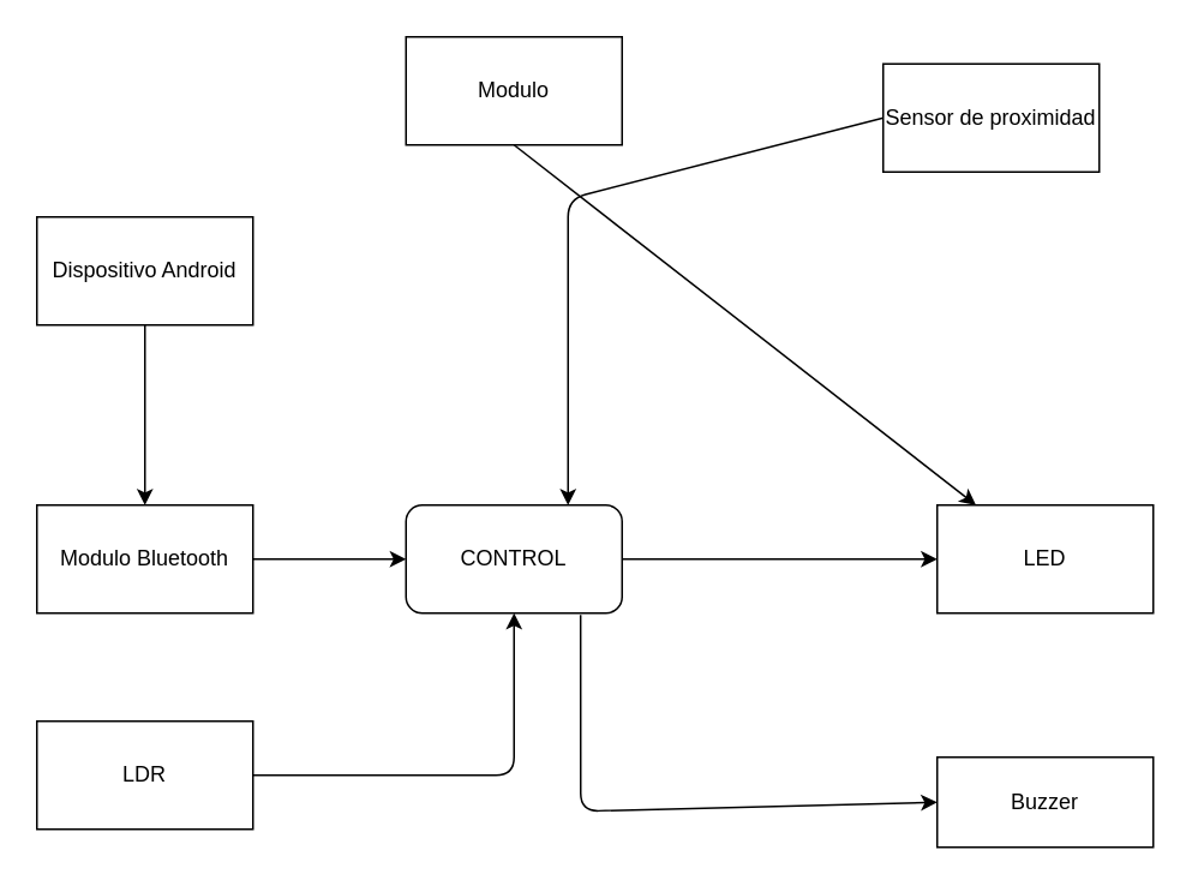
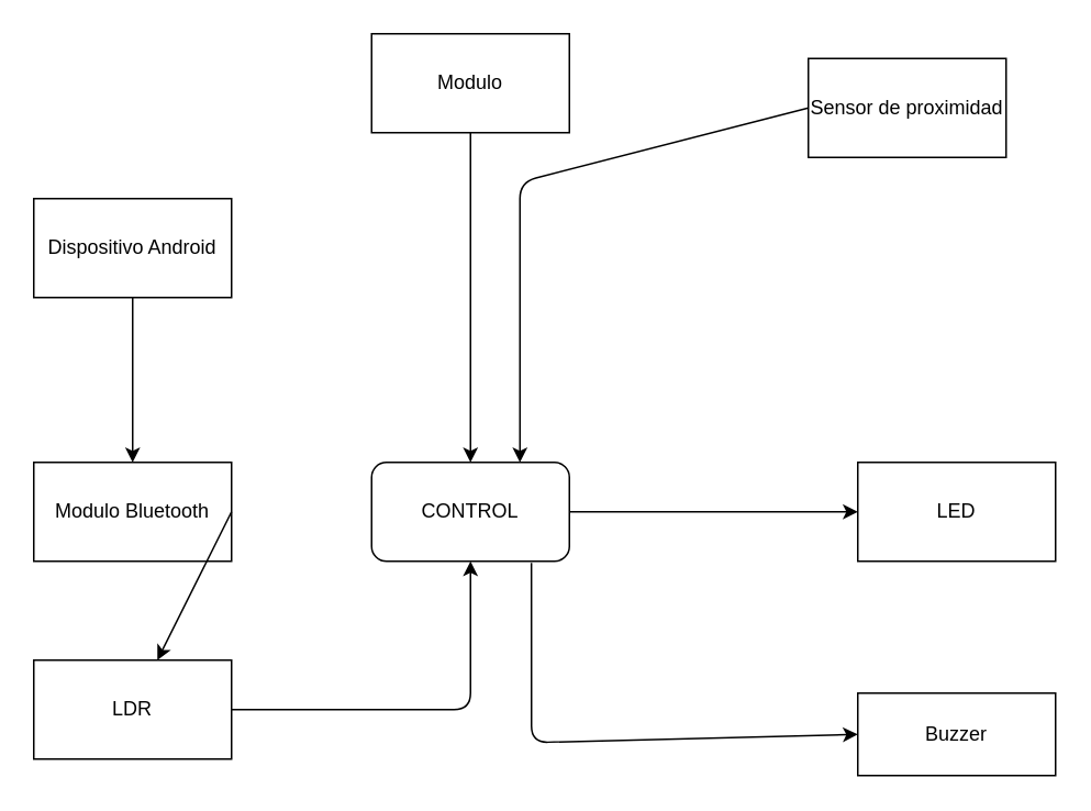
- <mxCell id="13" value="" style="endArrow=classic;html=1;exitX=0.5;exitY=1;exitDx=0;exitDy=0;" edge="1" parent="1" source="7" target="5"><mxGeometry width="50" height="50" relative="1" as="geometry"><mxPoint x="290" y="210" as="sourcePoint" /><mxPoint x="340" y="160" as="targetPoint" /></mxGeometry></mxCell>
+ <mxCell id="13" value="" style="endArrow=classic;html=1;entryX=0.5;entryY=0;entryDx=0;entryDy=0;exitX=0.5;exitY=1;exitDx=0;exitDy=0;" edge="1" parent="1" source="7" target="2"><mxGeometry width="50" height="50" relative="1" as="geometry"><mxPoint x="290" y="210" as="sourcePoint" /><mxPoint x="340" y="160" as="targetPoint" /></mxGeometry></mxCell>
- <mxCell id="10" value="" style="endArrow=classic;html=1;entryX=0;entryY=0.5;entryDx=0;entryDy=0;exitX=1;exitY=0.5;exitDx=0;exitDy=0;" edge="1" parent="1" source="3" target="2"><mxGeometry width="50" height="50" relative="1" as="geometry"><mxPoint x="20" y="550" as="sourcePoint" /><mxPoint x="70" y="500" as="targetPoint" /></mxGeometry></mxCell>
+ <mxCell id="10" value="" style="endArrow=classic;html=1;exitX=1;exitY=0.5;exitDx=0;exitDy=0;" edge="1" parent="1" source="3" target="9"><mxGeometry width="50" height="50" relative="1" as="geometry"><mxPoint x="20" y="550" as="sourcePoint" /><mxPoint x="70" y="500" as="targetPoint" /></mxGeometry></mxCell>
